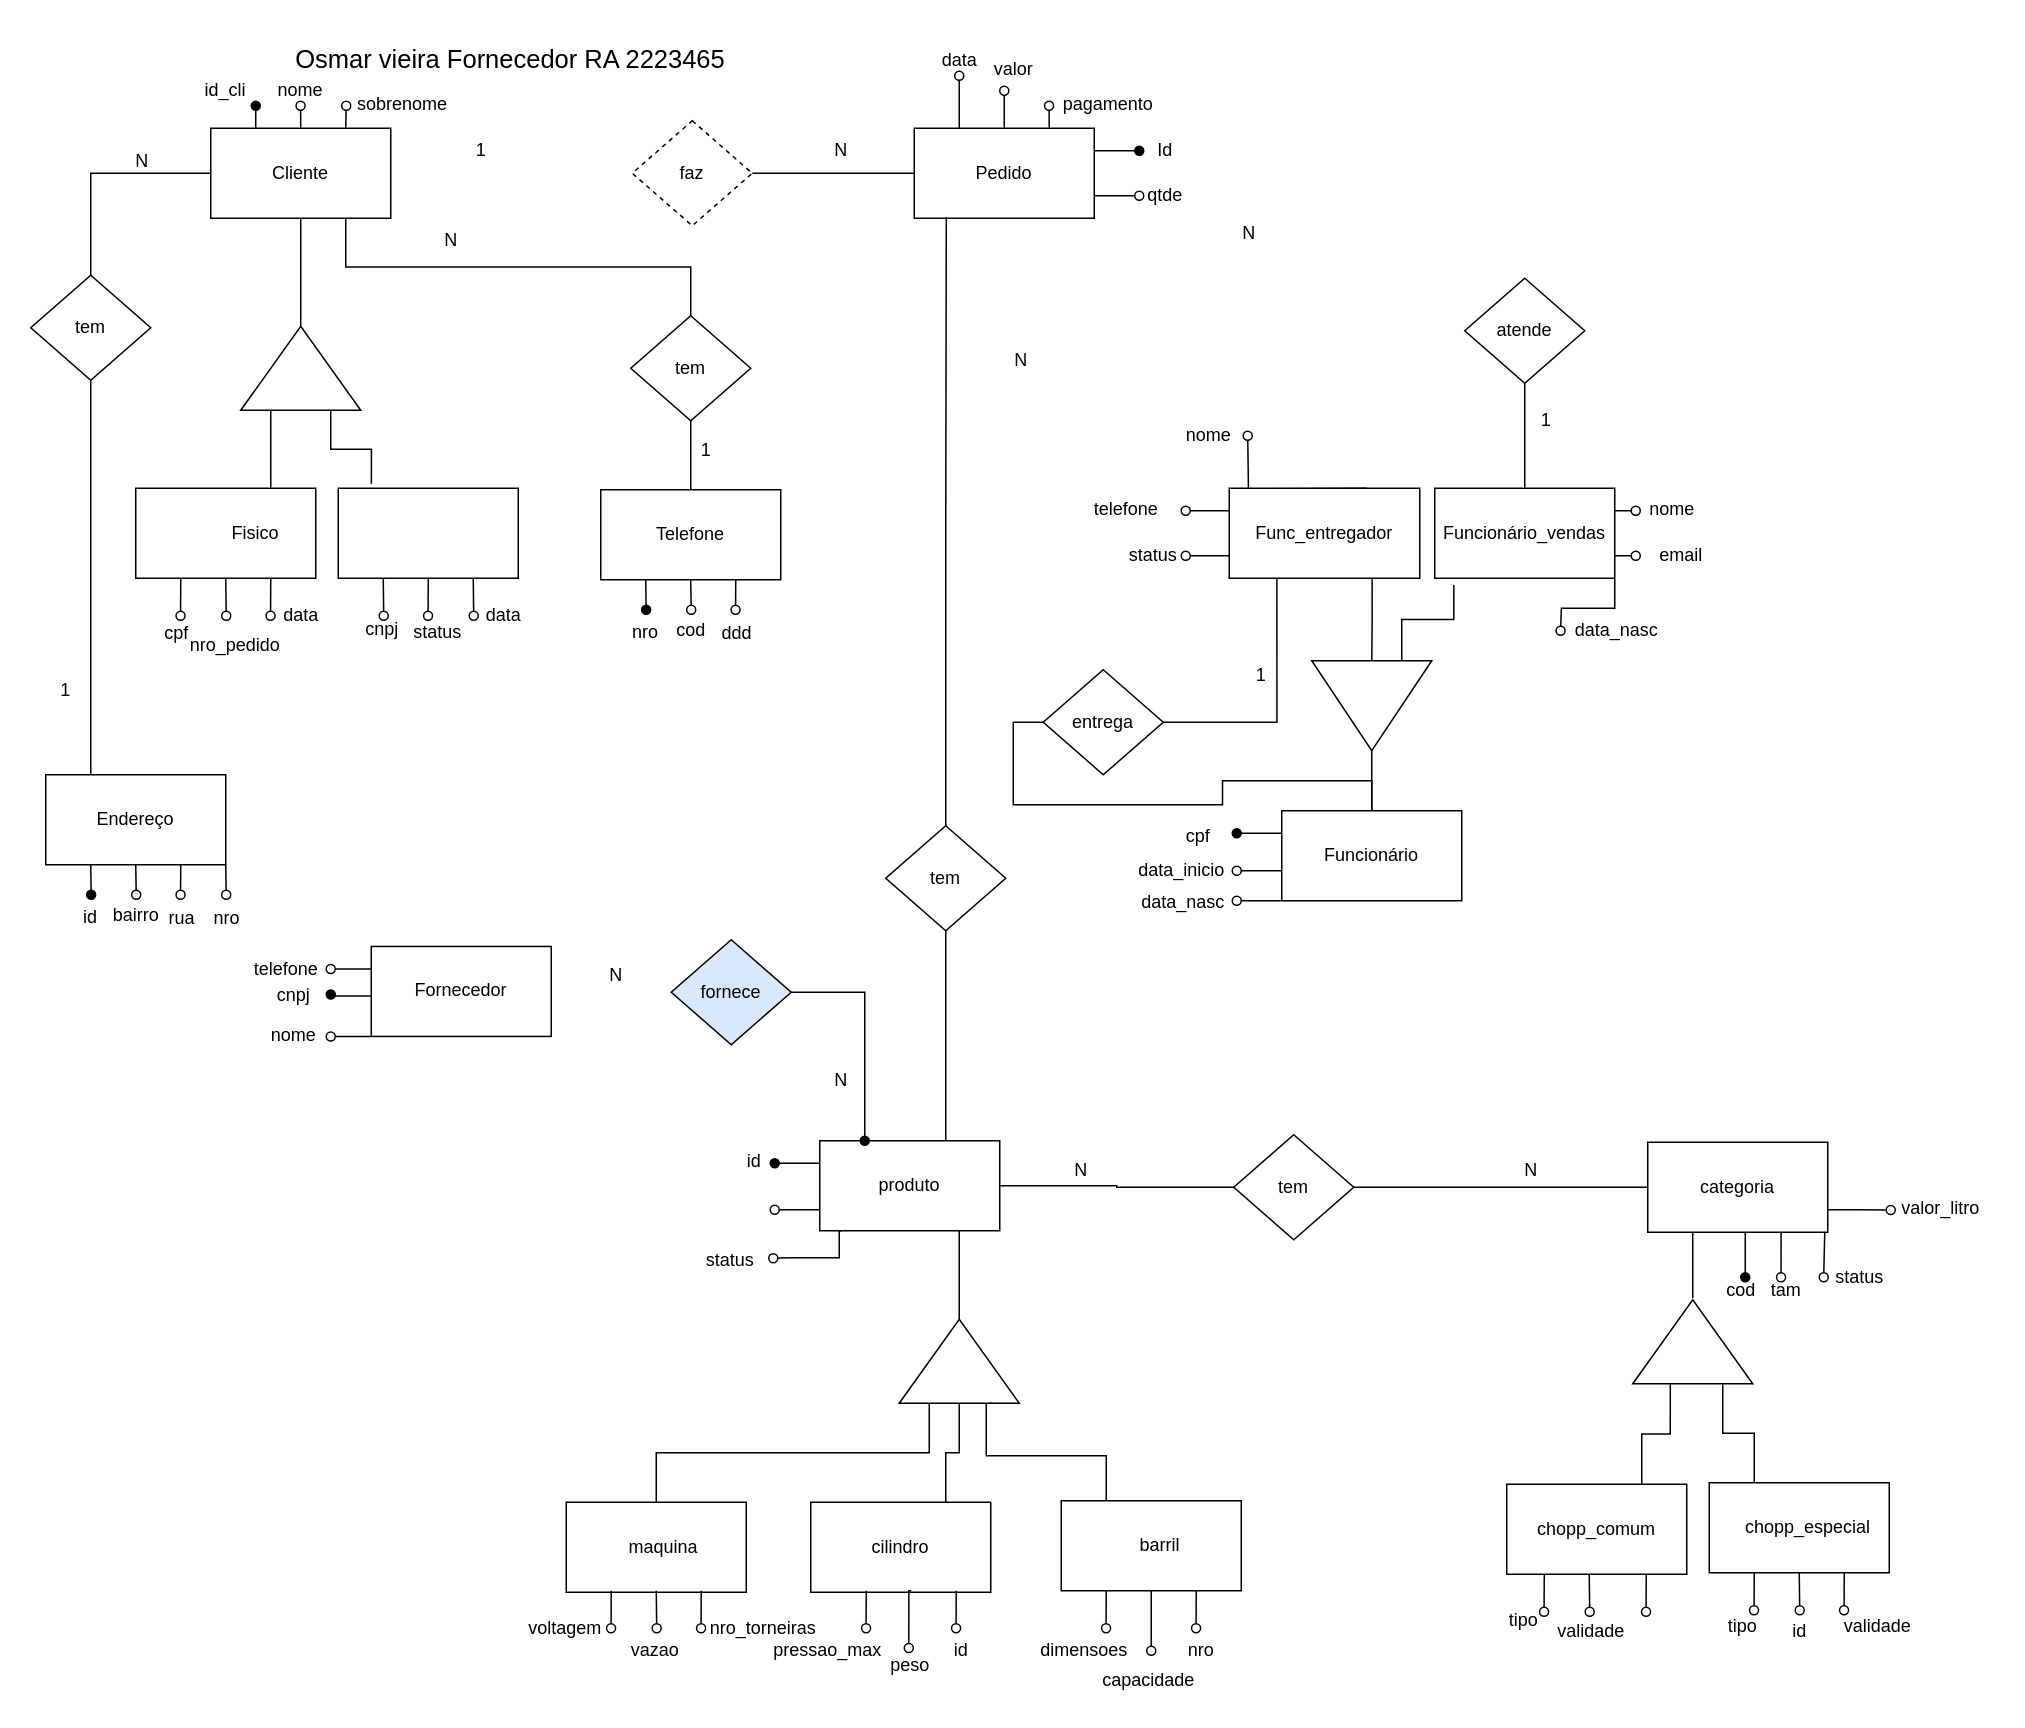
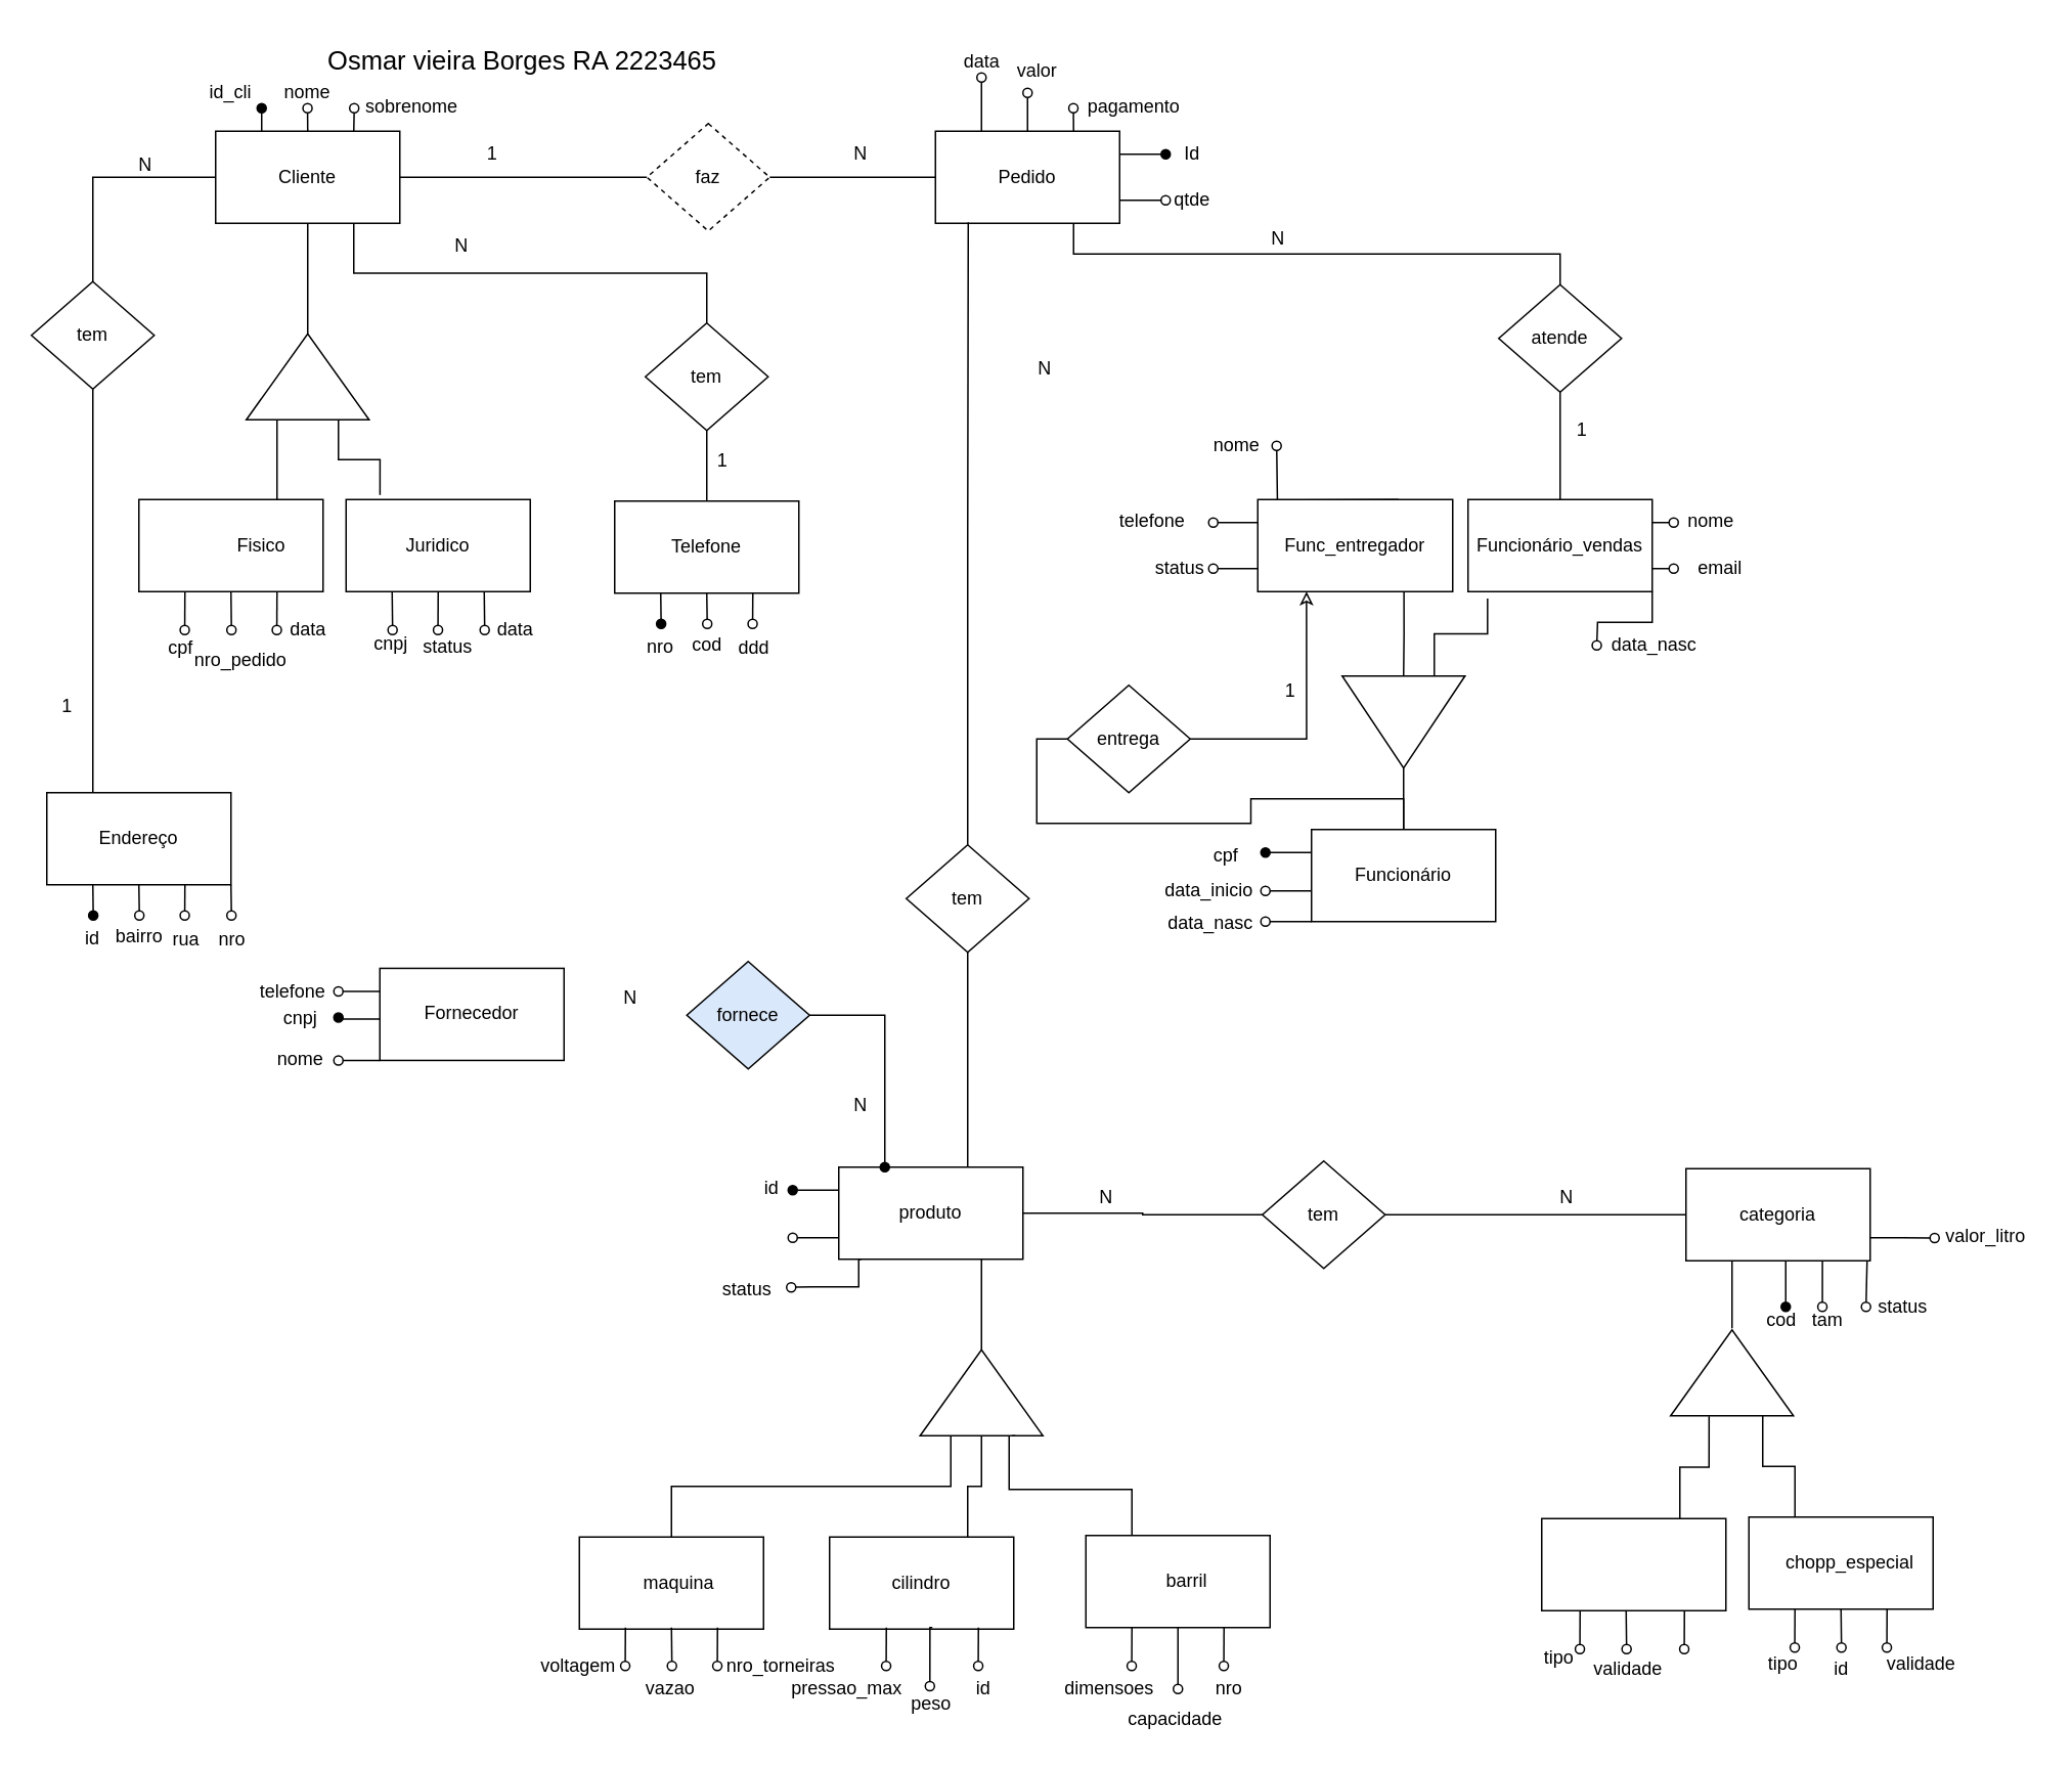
- <mxCell id="2" value="Osmar vieira Fornecedor RA 2223465" style="text;html=1;strokeColor=none;fillColor=none;align=center;verticalAlign=middle;whiteSpace=wrap;rounded=0;fontSize=17;" vertex="1" parent="1"><mxGeometry x="105" y="20" width="470" height="40" as="geometry" /></mxCell>
+ <mxCell id="2" value="Osmar vieira Borges RA 2223465" style="text;html=1;strokeColor=none;fillColor=none;align=center;verticalAlign=middle;whiteSpace=wrap;rounded=0;fontSize=17;" vertex="1" parent="1"><mxGeometry x="105" y="20" width="470" height="40" as="geometry" /></mxCell>
+ <mxCell id="7" style="edgeStyle=orthogonalEdgeStyle;rounded=0;orthogonalLoop=1;jettySize=auto;html=1;exitX=1;exitY=0.5;exitDx=0;exitDy=0;entryX=0;entryY=0.5;entryDx=0;entryDy=0;endArrow=none;endFill=0;" edge="1" parent="1" source="13" target="51"><mxGeometry relative="1" as="geometry" /></mxCell>
+ <mxCell id="53" style="edgeStyle=orthogonalEdgeStyle;rounded=0;orthogonalLoop=1;jettySize=auto;html=1;exitX=0.5;exitY=0;exitDx=0;exitDy=0;entryX=0.75;entryY=1;entryDx=0;entryDy=0;endArrow=none;endFill=0;" edge="1" parent="1" source="54" target="49"><mxGeometry relative="1" as="geometry" /></mxCell>
+ <mxCell id="27" value="Juridico" style="text;html=1;strokeColor=none;fillColor=none;align=center;verticalAlign=middle;whiteSpace=wrap;rounded=0;" vertex="1" parent="1"><mxGeometry x="255" y="340" width="60" height="30" as="geometry" /></mxCell>
- <mxCell id="62" style="edgeStyle=orthogonalEdgeStyle;rounded=0;orthogonalLoop=1;jettySize=auto;html=1;exitX=1;exitY=0.5;exitDx=0;exitDy=0;entryX=0.25;entryY=1;entryDx=0;entryDy=0;endArrow=none;endFill=0;" edge="1" parent="1" source="64" target="38"><mxGeometry relative="1" as="geometry" /></mxCell>
+ <mxCell id="62" style="edgeStyle=orthogonalEdgeStyle;rounded=0;orthogonalLoop=1;jettySize=auto;html=1;exitX=1;exitY=0.5;exitDx=0;exitDy=0;entryX=0.25;entryY=1;entryDx=0;entryDy=0;endArrow=classic;endFill=0;" edge="1" parent="1" source="64" target="38"><mxGeometry relative="1" as="geometry" /></mxCell>
- <mxCell id="133" value="chopp_comum" style="text;html=1;strokeColor=none;fillColor=none;align=center;verticalAlign=middle;whiteSpace=wrap;rounded=0;" vertex="1" parent="1"><mxGeometry x="1034" y="1004" width="60" height="30" as="geometry" /></mxCell>
